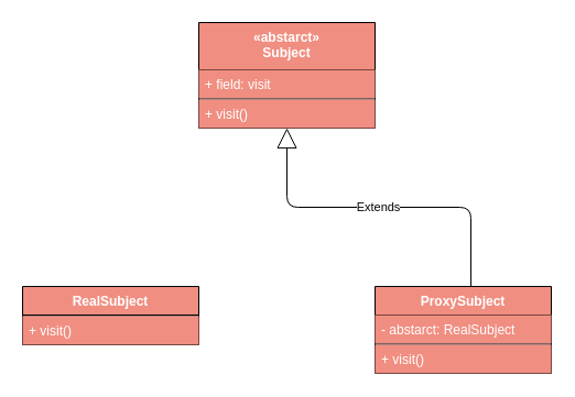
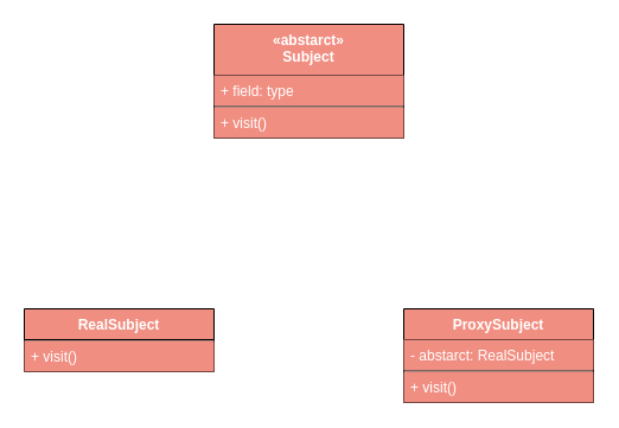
- <mxCell id="3" value="+ field: visit" style="text;strokeColor=none;fillColor=#F08E81;align=left;verticalAlign=top;spacingLeft=4;spacingRight=4;overflow=hidden;rotatable=0;points=[[0,0.5],[1,0.5]];portConstraint=eastwest;fontColor=#FFFFFF;" vertex="1" parent="2"><mxGeometry y="43" width="160" height="26" as="geometry" /></mxCell>
+ <mxCell id="3" value="+ field: type" style="text;strokeColor=none;fillColor=#F08E81;align=left;verticalAlign=top;spacingLeft=4;spacingRight=4;overflow=hidden;rotatable=0;points=[[0,0.5],[1,0.5]];portConstraint=eastwest;fontColor=#FFFFFF;" vertex="1" parent="2"><mxGeometry y="43" width="160" height="26" as="geometry" /></mxCell>
- <mxCell id="13" value="Extends" style="endArrow=block;endSize=16;endFill=0;html=1;fontColor=#000000;exitX=0.544;exitY=0;exitDx=0;exitDy=0;exitPerimeter=0;entryX=0.5;entryY=1;entryDx=0;entryDy=0;edgeStyle=orthogonalEdgeStyle;" edge="1" parent="1" source="6" target="2"><mxGeometry width="160" relative="1" as="geometry"><mxPoint x="47" y="410" as="sourcePoint" /><mxPoint x="247" y="370" as="targetPoint" /></mxGeometry></mxCell>
